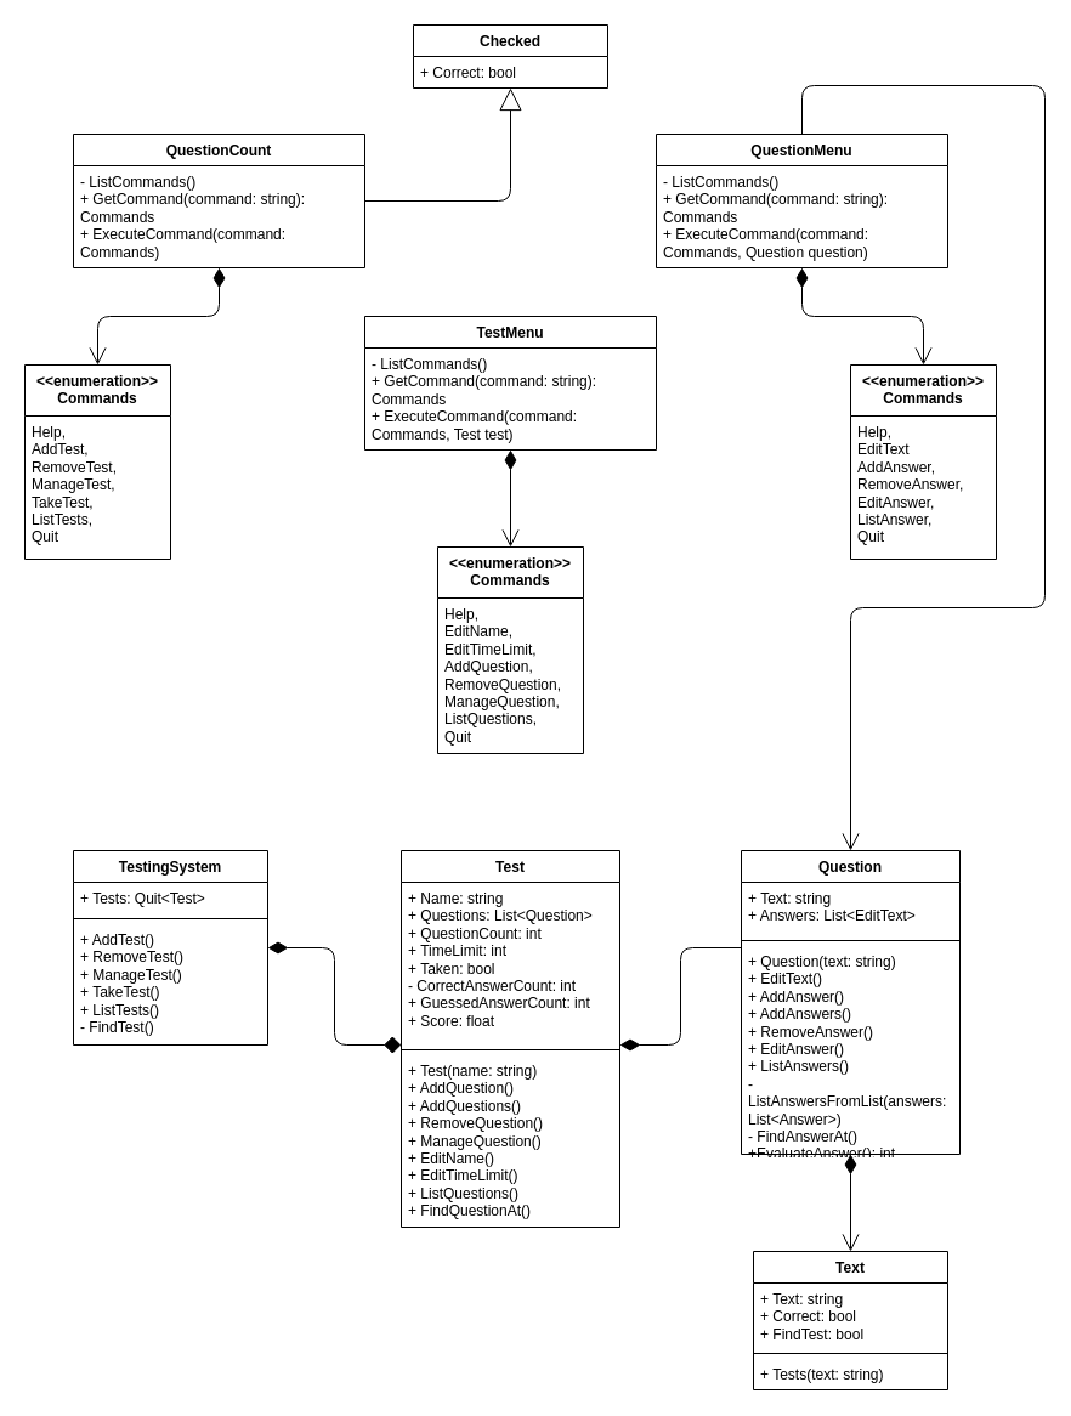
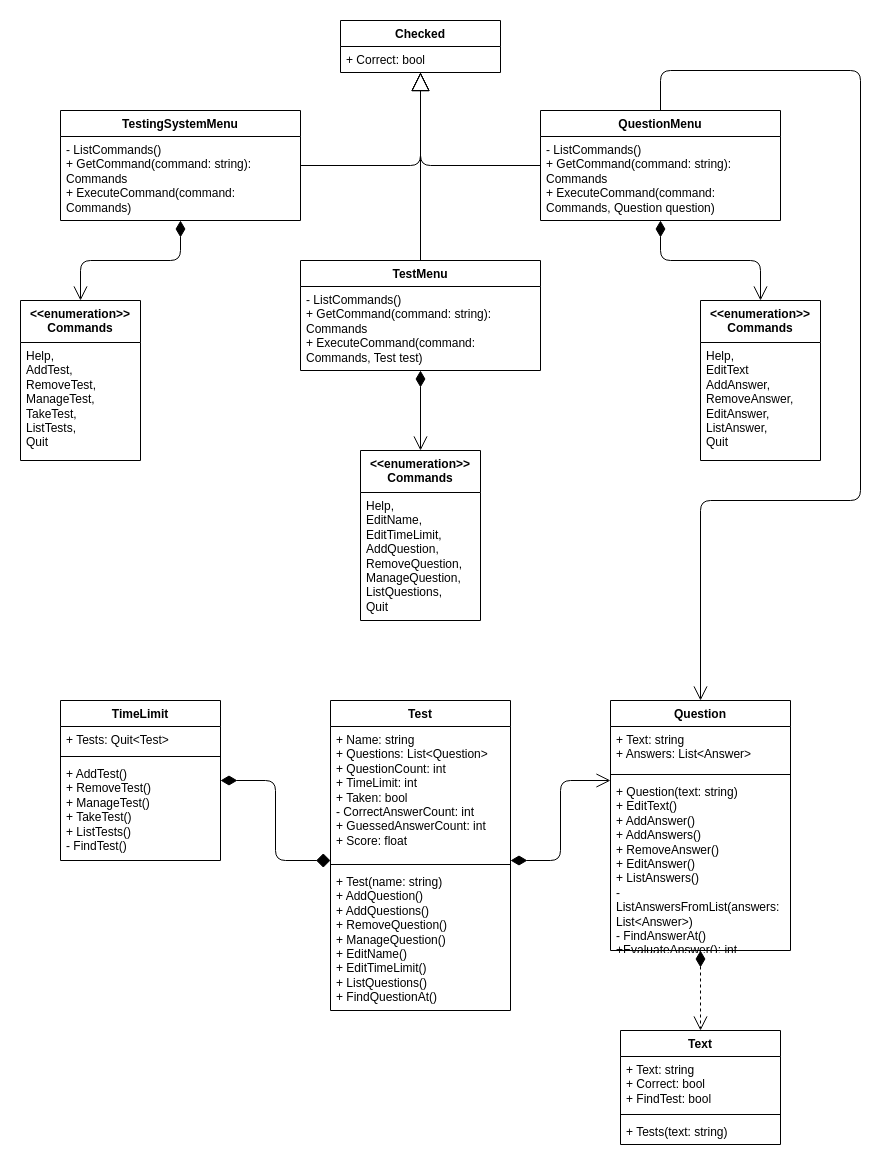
- <mxCell id="6" value="QuestionCount" style="swimlane;fontStyle=1;align=center;verticalAlign=top;childLayout=stackLayout;horizontal=1;startSize=26;horizontalStack=0;resizeParent=1;resizeParentMax=0;resizeLast=0;collapsible=1;marginBottom=0;whiteSpace=wrap;html=1;" vertex="1" parent="1"><mxGeometry x="60" y="110" width="240" height="110" as="geometry" /></mxCell>
+ <mxCell id="6" value="TestingSystemMenu" style="swimlane;fontStyle=1;align=center;verticalAlign=top;childLayout=stackLayout;horizontal=1;startSize=26;horizontalStack=0;resizeParent=1;resizeParentMax=0;resizeLast=0;collapsible=1;marginBottom=0;whiteSpace=wrap;html=1;" vertex="1" parent="1"><mxGeometry x="60" y="110" width="240" height="110" as="geometry" /></mxCell>
+ <mxCell id="11" value="" style="endArrow=block;endSize=16;endFill=0;html=1;rounded=1;edgeStyle=orthogonalEdgeStyle;" edge="1" parent="1" source="8" target="2"><mxGeometry width="160" relative="1" as="geometry"><mxPoint x="348" y="150" as="sourcePoint" /><mxPoint x="407" y="82" as="targetPoint" /></mxGeometry></mxCell>
+ <mxCell id="10" value="" style="endArrow=block;endSize=16;endFill=0;html=1;rounded=1;edgeStyle=orthogonalEdgeStyle;" edge="1" parent="1" source="4" target="2"><mxGeometry width="160" relative="1" as="geometry"><mxPoint x="360" y="170" as="sourcePoint" /><mxPoint x="520" y="170" as="targetPoint" /></mxGeometry></mxCell>
- <mxCell id="22" value="TestingSystem" style="swimlane;fontStyle=1;align=center;verticalAlign=top;childLayout=stackLayout;horizontal=1;startSize=26;horizontalStack=0;resizeParent=1;resizeParentMax=0;resizeLast=0;collapsible=1;marginBottom=0;whiteSpace=wrap;html=1;" vertex="1" parent="1"><mxGeometry x="60" y="700" width="160" height="160" as="geometry" /></mxCell>
+ <mxCell id="22" value="TimeLimit" style="swimlane;fontStyle=1;align=center;verticalAlign=top;childLayout=stackLayout;horizontal=1;startSize=26;horizontalStack=0;resizeParent=1;resizeParentMax=0;resizeLast=0;collapsible=1;marginBottom=0;whiteSpace=wrap;html=1;" vertex="1" parent="1"><mxGeometry x="60" y="700" width="160" height="160" as="geometry" /></mxCell>
- <mxCell id="32" value="&lt;div&gt;+ Text: string&lt;/div&gt;&lt;div&gt;+ Answers: List&amp;lt;EditText&amp;gt;&lt;/div&gt;&lt;div&gt;&lt;br&gt;&lt;/div&gt;" style="text;strokeColor=none;fillColor=none;align=left;verticalAlign=top;spacingLeft=4;spacingRight=4;overflow=hidden;rotatable=0;points=[[0,0.5],[1,0.5]];portConstraint=eastwest;whiteSpace=wrap;html=1;" vertex="1" parent="31"><mxGeometry y="26" width="180" height="44" as="geometry" /></mxCell>
+ <mxCell id="32" value="&lt;div&gt;+ Text: string&lt;/div&gt;&lt;div&gt;+ Answers: List&amp;lt;Answer&amp;gt;&lt;/div&gt;&lt;div&gt;&lt;br&gt;&lt;/div&gt;" style="text;strokeColor=none;fillColor=none;align=left;verticalAlign=top;spacingLeft=4;spacingRight=4;overflow=hidden;rotatable=0;points=[[0,0.5],[1,0.5]];portConstraint=eastwest;whiteSpace=wrap;html=1;" vertex="1" parent="31"><mxGeometry y="26" width="180" height="44" as="geometry" /></mxCell>
- <mxCell id="35" value="" style="endArrow=none;html=1;endSize=12;startArrow=diamondThin;startSize=14;startFill=1;edgeStyle=orthogonalEdgeStyle;align=left;verticalAlign=bottom;rounded=1;curved=0;" edge="1" parent="1" source="26" target="31"><mxGeometry x="-1" y="3" relative="1" as="geometry"><mxPoint x="750" y="676" as="sourcePoint" /><mxPoint x="750" y="750" as="targetPoint" /><Array as="points"><mxPoint x="560" y="860" /><mxPoint x="560" y="780" /></Array></mxGeometry></mxCell>
+ <mxCell id="35" value="" style="endArrow=open;html=1;endSize=12;startArrow=diamondThin;startSize=14;startFill=1;edgeStyle=orthogonalEdgeStyle;align=left;verticalAlign=bottom;rounded=1;curved=0;" edge="1" parent="1" source="26" target="31"><mxGeometry x="-1" y="3" relative="1" as="geometry"><mxPoint x="750" y="676" as="sourcePoint" /><mxPoint x="750" y="750" as="targetPoint" /><Array as="points"><mxPoint x="560" y="860" /><mxPoint x="560" y="780" /></Array></mxGeometry></mxCell>
- <mxCell id="40" value="" style="endArrow=open;html=1;endSize=12;startArrow=diamondThin;startSize=14;startFill=1;edgeStyle=orthogonalEdgeStyle;align=left;verticalAlign=bottom;rounded=1;curved=0;" edge="1" parent="1" source="31" target="36"><mxGeometry x="-1" y="3" relative="1" as="geometry"><mxPoint x="750" y="836" as="sourcePoint" /><mxPoint x="750" y="910" as="targetPoint" /></mxGeometry></mxCell>
+ <mxCell id="40" value="" style="endArrow=open;html=1;endSize=12;startArrow=diamondThin;startSize=14;startFill=1;edgeStyle=orthogonalEdgeStyle;align=left;verticalAlign=bottom;rounded=1;curved=0;dashed=1;" edge="1" parent="1" source="31" target="36"><mxGeometry x="-1" y="3" relative="1" as="geometry"><mxPoint x="750" y="836" as="sourcePoint" /><mxPoint x="750" y="910" as="targetPoint" /></mxGeometry></mxCell>
